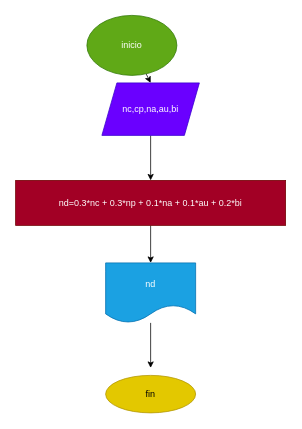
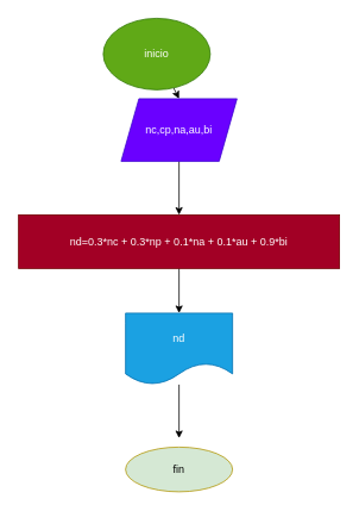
- <mxCell id="7" value="nd=0.3*nc + 0.3*np + 0.1*na + 0.1*au + 0.2*bi" style="rounded=0;whiteSpace=wrap;html=1;fillColor=#a20025;fontColor=#ffffff;strokeColor=#6F0000;" vertex="1" parent="1"><mxGeometry x="20" y="240" width="360" height="60" as="geometry" /></mxCell>
+ <mxCell id="7" value="nd=0.3*nc + 0.3*np + 0.1*na + 0.1*au + 0.9*bi" style="rounded=0;whiteSpace=wrap;html=1;fillColor=#a20025;fontColor=#ffffff;strokeColor=#6F0000;" vertex="1" parent="1"><mxGeometry x="20" y="240" width="360" height="60" as="geometry" /></mxCell>
- <mxCell id="10" value="fin" style="ellipse;whiteSpace=wrap;html=1;fillColor=#e3c800;fontColor=#000000;strokeColor=#B09500;" vertex="1" parent="1"><mxGeometry x="140" y="500" width="120" height="50" as="geometry" /></mxCell>
+ <mxCell id="10" value="fin" style="ellipse;whiteSpace=wrap;html=1;fillColor=#d5e8d4;fontColor=#000000;strokeColor=#B09500;" vertex="1" parent="1"><mxGeometry x="140" y="500" width="120" height="50" as="geometry" /></mxCell>
